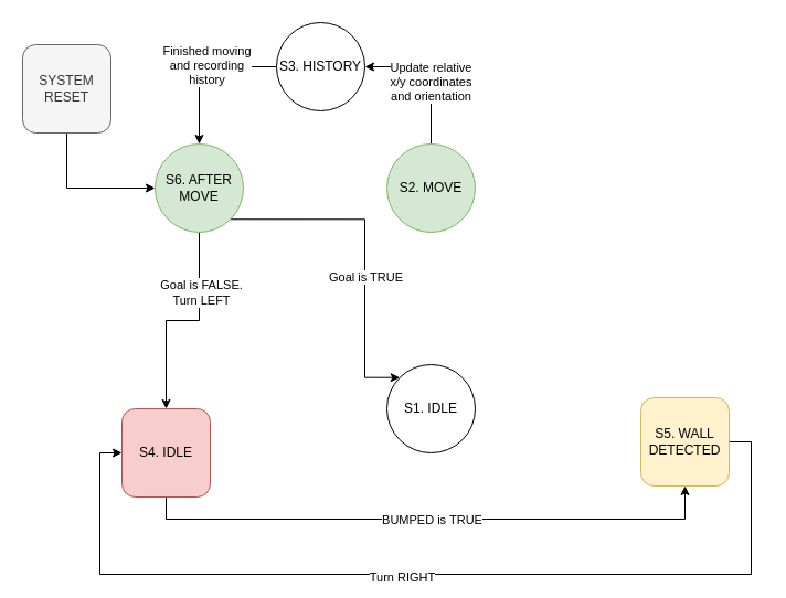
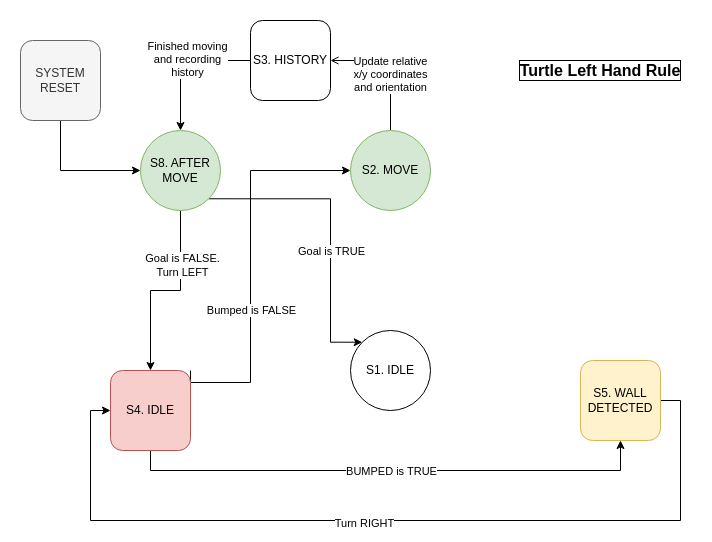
- <mxCell id="8" value="S3. HISTORY" style="ellipse;whiteSpace=wrap;html=1;aspect=fixed;fontFamily=Helvetica;fontSize=12;" parent="1" vertex="1"><mxGeometry x="250" y="20" width="80" height="80" as="geometry" /></mxCell>
+ <mxCell id="8" value="S3. HISTORY" style="whiteSpace=wrap;html=1;aspect=fixed;fontFamily=Helvetica;fontSize=12;rounded=1;" parent="1" vertex="1"><mxGeometry x="250" y="20" width="80" height="80" as="geometry" /></mxCell>
- <mxCell id="3" style="edgeStyle=orthogonalEdgeStyle;rounded=0;orthogonalLoop=1;jettySize=auto;html=1;exitX=0.5;exitY=0;exitDx=0;exitDy=0;entryX=1;entryY=0.5;entryDx=0;entryDy=0;" parent="1" source="5" target="8" edge="1"><mxGeometry relative="1" as="geometry" /></mxCell>
+ <mxCell id="3" style="edgeStyle=orthogonalEdgeStyle;rounded=0;orthogonalLoop=1;jettySize=auto;html=1;exitX=0.5;exitY=0;exitDx=0;exitDy=0;entryX=1;entryY=0.5;entryDx=0;entryDy=0;endArrow=open;" parent="1" source="5" target="8" edge="1"><mxGeometry relative="1" as="geometry" /></mxCell>
+ <mxCell id="24" value="Turtle Left Hand Rule" style="text;html=1;strokeColor=none;fillColor=none;align=center;verticalAlign=middle;whiteSpace=wrap;rounded=0;fontSize=16;fontStyle=1;labelBorderColor=#000000;labelBackgroundColor=none;dashed=1;" vertex="1" parent="1"><mxGeometry x="510" y="60" width="180" height="20" as="geometry" /></mxCell>
- <mxCell id="23" value="S6. AFTER MOVE" style="ellipse;whiteSpace=wrap;html=1;aspect=fixed;fillColor=#d5e8d4;strokeColor=#82b366;" parent="1" vertex="1"><mxGeometry x="140" y="130" width="80" height="80" as="geometry" /></mxCell>
+ <mxCell id="23" value="S8. AFTER MOVE" style="ellipse;whiteSpace=wrap;html=1;aspect=fixed;fillColor=#d5e8d4;strokeColor=#82b366;" parent="1" vertex="1"><mxGeometry x="140" y="130" width="80" height="80" as="geometry" /></mxCell>
+ <mxCell id="13" style="edgeStyle=orthogonalEdgeStyle;rounded=0;orthogonalLoop=1;jettySize=auto;html=1;exitX=1;exitY=0;exitDx=0;exitDy=0;entryX=0;entryY=0.5;entryDx=0;entryDy=0;" parent="1" source="15" target="5" edge="1"><mxGeometry relative="1" as="geometry"><Array as="points"><mxPoint x="250" y="382" /><mxPoint x="250" y="170" /></Array></mxGeometry></mxCell>
+ <mxCell id="14" value="Bumped is FALSE" style="edgeLabel;html=1;align=center;verticalAlign=middle;resizable=0;points=[];" parent="13" vertex="1" connectable="0"><mxGeometry x="0.228" y="-2" relative="1" as="geometry"><mxPoint x="-2" y="91.58" as="offset" /></mxGeometry></mxCell>
